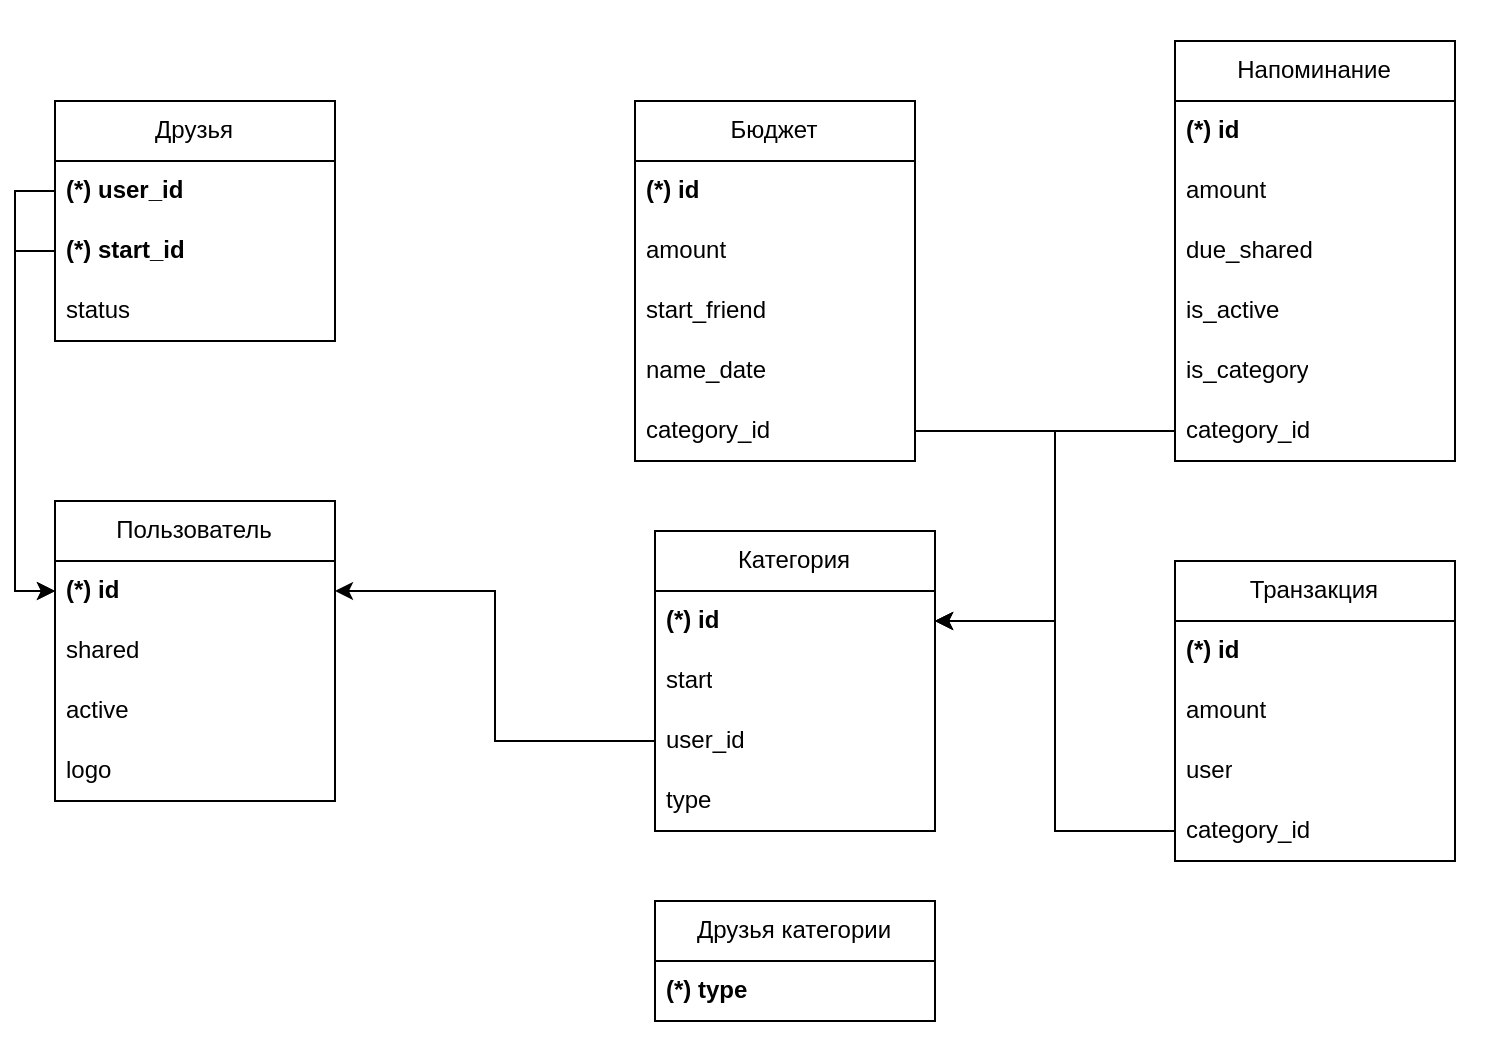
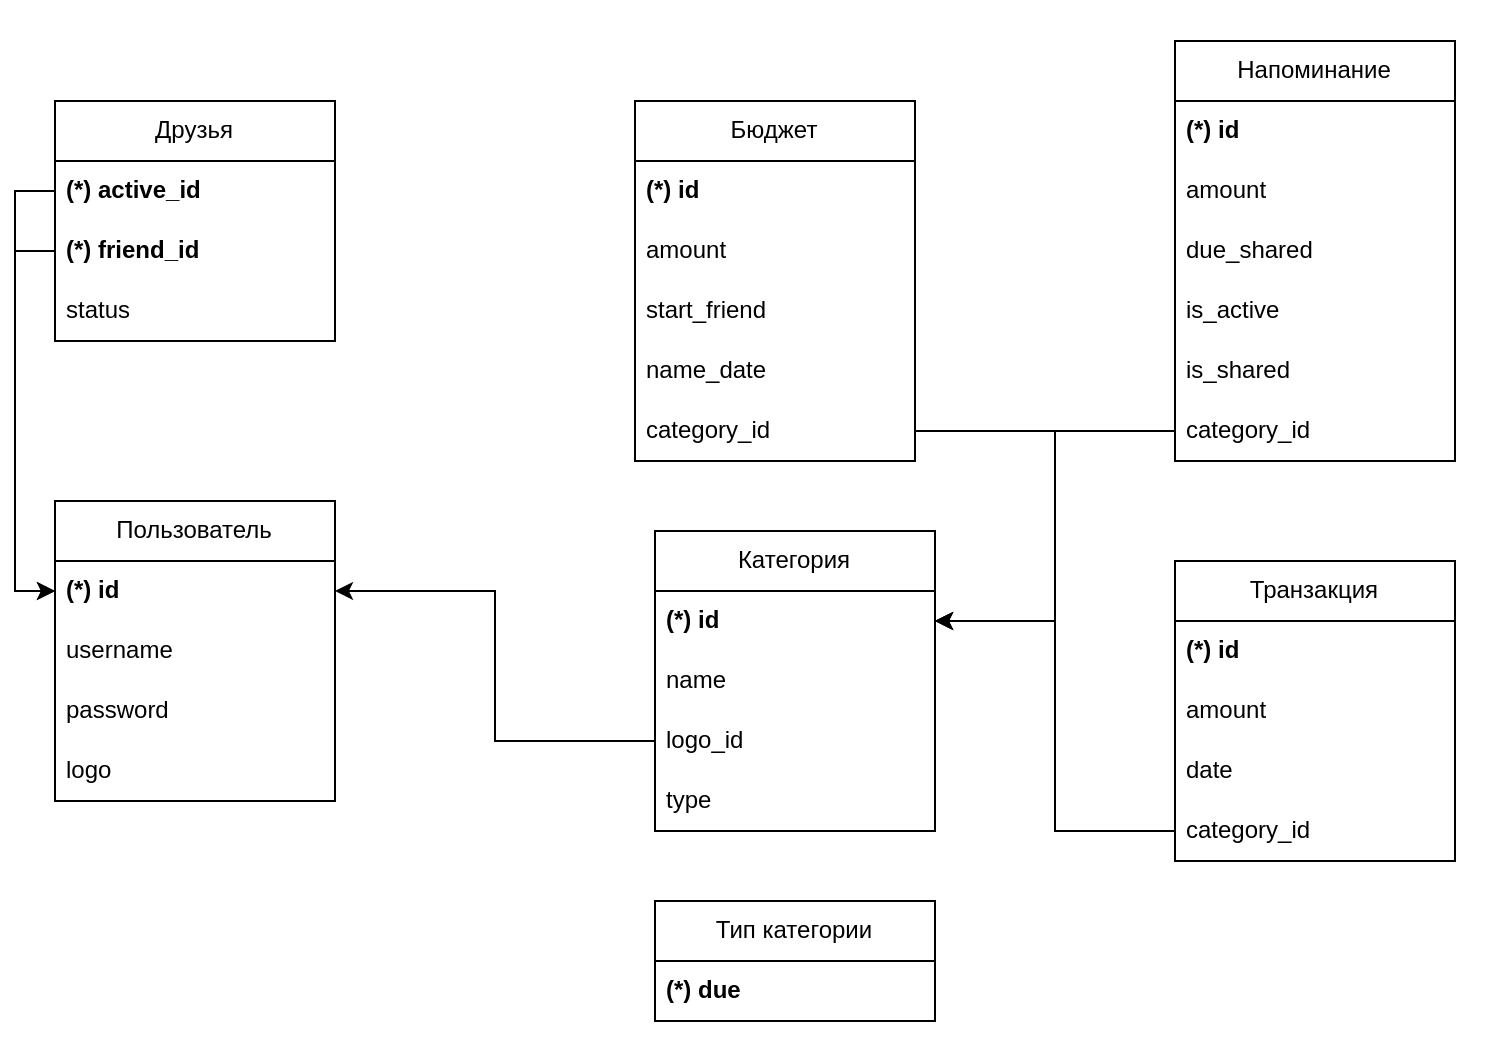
- <mxCell id="33" value="&lt;b&gt;(*) user_id&lt;/b&gt;" style="text;strokeColor=none;fillColor=none;align=left;verticalAlign=middle;spacingLeft=4;spacingRight=4;overflow=hidden;points=[[0,0.5],[1,0.5]];portConstraint=eastwest;rotatable=0;whiteSpace=wrap;html=1;" vertex="1" parent="32"><mxGeometry y="30" width="140" height="30" as="geometry" /></mxCell>
+ <mxCell id="33" value="&lt;b&gt;(*) active_id&lt;/b&gt;" style="text;strokeColor=none;fillColor=none;align=left;verticalAlign=middle;spacingLeft=4;spacingRight=4;overflow=hidden;points=[[0,0.5],[1,0.5]];portConstraint=eastwest;rotatable=0;whiteSpace=wrap;html=1;" vertex="1" parent="32"><mxGeometry y="30" width="140" height="30" as="geometry" /></mxCell>
- <mxCell id="34" value="&lt;b&gt;(*) start_id&lt;/b&gt;" style="text;strokeColor=none;fillColor=none;align=left;verticalAlign=middle;spacingLeft=4;spacingRight=4;overflow=hidden;points=[[0,0.5],[1,0.5]];portConstraint=eastwest;rotatable=0;whiteSpace=wrap;html=1;" vertex="1" parent="32"><mxGeometry y="60" width="140" height="30" as="geometry" /></mxCell>
+ <mxCell id="34" value="&lt;b&gt;(*) friend_id&lt;/b&gt;" style="text;strokeColor=none;fillColor=none;align=left;verticalAlign=middle;spacingLeft=4;spacingRight=4;overflow=hidden;points=[[0,0.5],[1,0.5]];portConstraint=eastwest;rotatable=0;whiteSpace=wrap;html=1;" vertex="1" parent="32"><mxGeometry y="60" width="140" height="30" as="geometry" /></mxCell>
- <mxCell id="30" value="is_category" style="text;strokeColor=none;fillColor=none;align=left;verticalAlign=middle;spacingLeft=4;spacingRight=4;overflow=hidden;points=[[0,0.5],[1,0.5]];portConstraint=eastwest;rotatable=0;whiteSpace=wrap;html=1;" vertex="1" parent="25"><mxGeometry y="150" width="140" height="30" as="geometry" /></mxCell>
+ <mxCell id="30" value="is_shared" style="text;strokeColor=none;fillColor=none;align=left;verticalAlign=middle;spacingLeft=4;spacingRight=4;overflow=hidden;points=[[0,0.5],[1,0.5]];portConstraint=eastwest;rotatable=0;whiteSpace=wrap;html=1;" vertex="1" parent="25"><mxGeometry y="150" width="140" height="30" as="geometry" /></mxCell>
- <mxCell id="4" value="shared" style="text;strokeColor=none;fillColor=none;align=left;verticalAlign=middle;spacingLeft=4;spacingRight=4;overflow=hidden;points=[[0,0.5],[1,0.5]];portConstraint=eastwest;rotatable=0;whiteSpace=wrap;html=1;" vertex="1" parent="2"><mxGeometry y="60" width="140" height="30" as="geometry" /></mxCell>
+ <mxCell id="4" value="username" style="text;strokeColor=none;fillColor=none;align=left;verticalAlign=middle;spacingLeft=4;spacingRight=4;overflow=hidden;points=[[0,0.5],[1,0.5]];portConstraint=eastwest;rotatable=0;whiteSpace=wrap;html=1;" vertex="1" parent="2"><mxGeometry y="60" width="140" height="30" as="geometry" /></mxCell>
- <mxCell id="9" value="start" style="text;strokeColor=none;fillColor=none;align=left;verticalAlign=middle;spacingLeft=4;spacingRight=4;overflow=hidden;points=[[0,0.5],[1,0.5]];portConstraint=eastwest;rotatable=0;whiteSpace=wrap;html=1;" vertex="1" parent="7"><mxGeometry y="60" width="140" height="30" as="geometry" /></mxCell>
+ <mxCell id="9" value="name" style="text;strokeColor=none;fillColor=none;align=left;verticalAlign=middle;spacingLeft=4;spacingRight=4;overflow=hidden;points=[[0,0.5],[1,0.5]];portConstraint=eastwest;rotatable=0;whiteSpace=wrap;html=1;" vertex="1" parent="7"><mxGeometry y="60" width="140" height="30" as="geometry" /></mxCell>
- <mxCell id="5" value="active" style="text;strokeColor=none;fillColor=none;align=left;verticalAlign=middle;spacingLeft=4;spacingRight=4;overflow=hidden;points=[[0,0.5],[1,0.5]];portConstraint=eastwest;rotatable=0;whiteSpace=wrap;html=1;" vertex="1" parent="2"><mxGeometry y="90" width="140" height="30" as="geometry" /></mxCell>
+ <mxCell id="5" value="password" style="text;strokeColor=none;fillColor=none;align=left;verticalAlign=middle;spacingLeft=4;spacingRight=4;overflow=hidden;points=[[0,0.5],[1,0.5]];portConstraint=eastwest;rotatable=0;whiteSpace=wrap;html=1;" vertex="1" parent="2"><mxGeometry y="90" width="140" height="30" as="geometry" /></mxCell>
- <mxCell id="10" value="user_id" style="text;strokeColor=none;fillColor=none;align=left;verticalAlign=middle;spacingLeft=4;spacingRight=4;overflow=hidden;points=[[0,0.5],[1,0.5]];portConstraint=eastwest;rotatable=0;whiteSpace=wrap;html=1;" vertex="1" parent="7"><mxGeometry y="90" width="140" height="30" as="geometry" /></mxCell>
+ <mxCell id="10" value="logo_id" style="text;strokeColor=none;fillColor=none;align=left;verticalAlign=middle;spacingLeft=4;spacingRight=4;overflow=hidden;points=[[0,0.5],[1,0.5]];portConstraint=eastwest;rotatable=0;whiteSpace=wrap;html=1;" vertex="1" parent="7"><mxGeometry y="90" width="140" height="30" as="geometry" /></mxCell>
- <mxCell id="15" value="user" style="text;strokeColor=none;fillColor=none;align=left;verticalAlign=middle;spacingLeft=4;spacingRight=4;overflow=hidden;points=[[0,0.5],[1,0.5]];portConstraint=eastwest;rotatable=0;whiteSpace=wrap;html=1;" vertex="1" parent="12"><mxGeometry y="90" width="140" height="30" as="geometry" /></mxCell>
+ <mxCell id="15" value="date" style="text;strokeColor=none;fillColor=none;align=left;verticalAlign=middle;spacingLeft=4;spacingRight=4;overflow=hidden;points=[[0,0.5],[1,0.5]];portConstraint=eastwest;rotatable=0;whiteSpace=wrap;html=1;" vertex="1" parent="12"><mxGeometry y="90" width="140" height="30" as="geometry" /></mxCell>
- <mxCell id="17" value="Друзья категории" style="swimlane;fontStyle=0;childLayout=stackLayout;horizontal=1;startSize=30;horizontalStack=0;resizeParent=1;resizeParentMax=0;resizeLast=0;collapsible=1;marginBottom=0;whiteSpace=wrap;html=1;" vertex="1" parent="1"><mxGeometry x="320" y="450" width="140" height="60" as="geometry" /></mxCell>
+ <mxCell id="17" value="Тип категории" style="swimlane;fontStyle=0;childLayout=stackLayout;horizontal=1;startSize=30;horizontalStack=0;resizeParent=1;resizeParentMax=0;resizeLast=0;collapsible=1;marginBottom=0;whiteSpace=wrap;html=1;" vertex="1" parent="1"><mxGeometry x="320" y="450" width="140" height="60" as="geometry" /></mxCell>
- <mxCell id="18" value="&lt;b&gt;(*) type&lt;/b&gt;" style="text;strokeColor=none;fillColor=none;align=left;verticalAlign=middle;spacingLeft=4;spacingRight=4;overflow=hidden;points=[[0,0.5],[1,0.5]];portConstraint=eastwest;rotatable=0;whiteSpace=wrap;html=1;" vertex="1" parent="17"><mxGeometry y="30" width="140" height="30" as="geometry" /></mxCell>
+ <mxCell id="18" value="&lt;b&gt;(*) due&lt;/b&gt;" style="text;strokeColor=none;fillColor=none;align=left;verticalAlign=middle;spacingLeft=4;spacingRight=4;overflow=hidden;points=[[0,0.5],[1,0.5]];portConstraint=eastwest;rotatable=0;whiteSpace=wrap;html=1;" vertex="1" parent="17"><mxGeometry y="30" width="140" height="30" as="geometry" /></mxCell>
